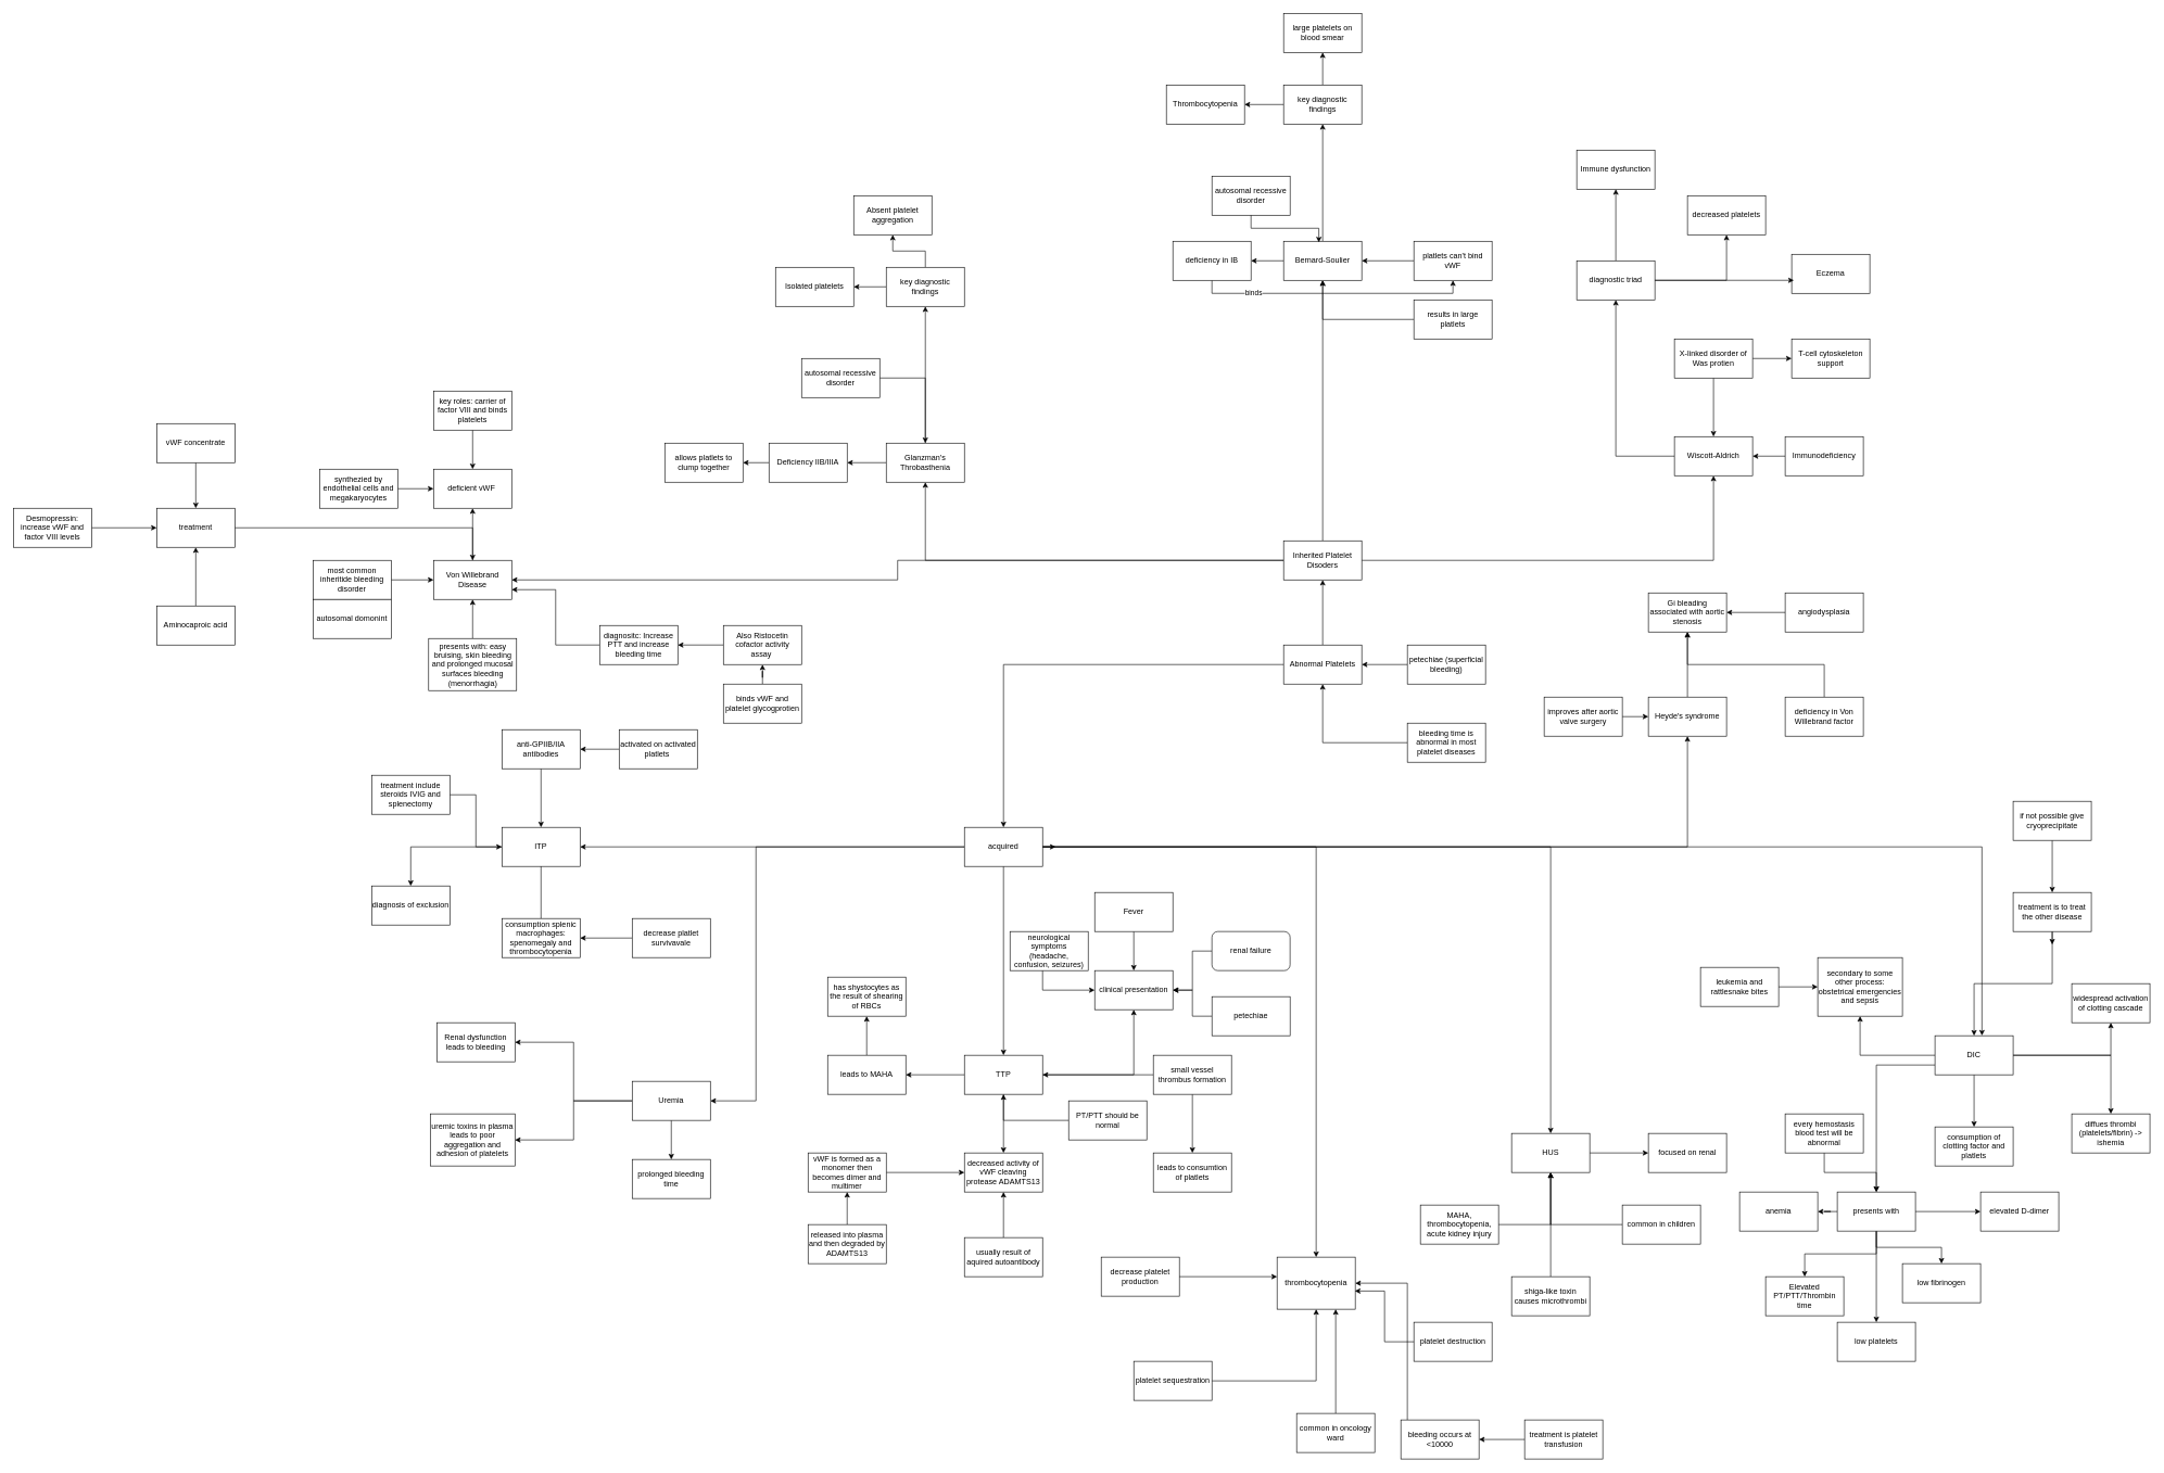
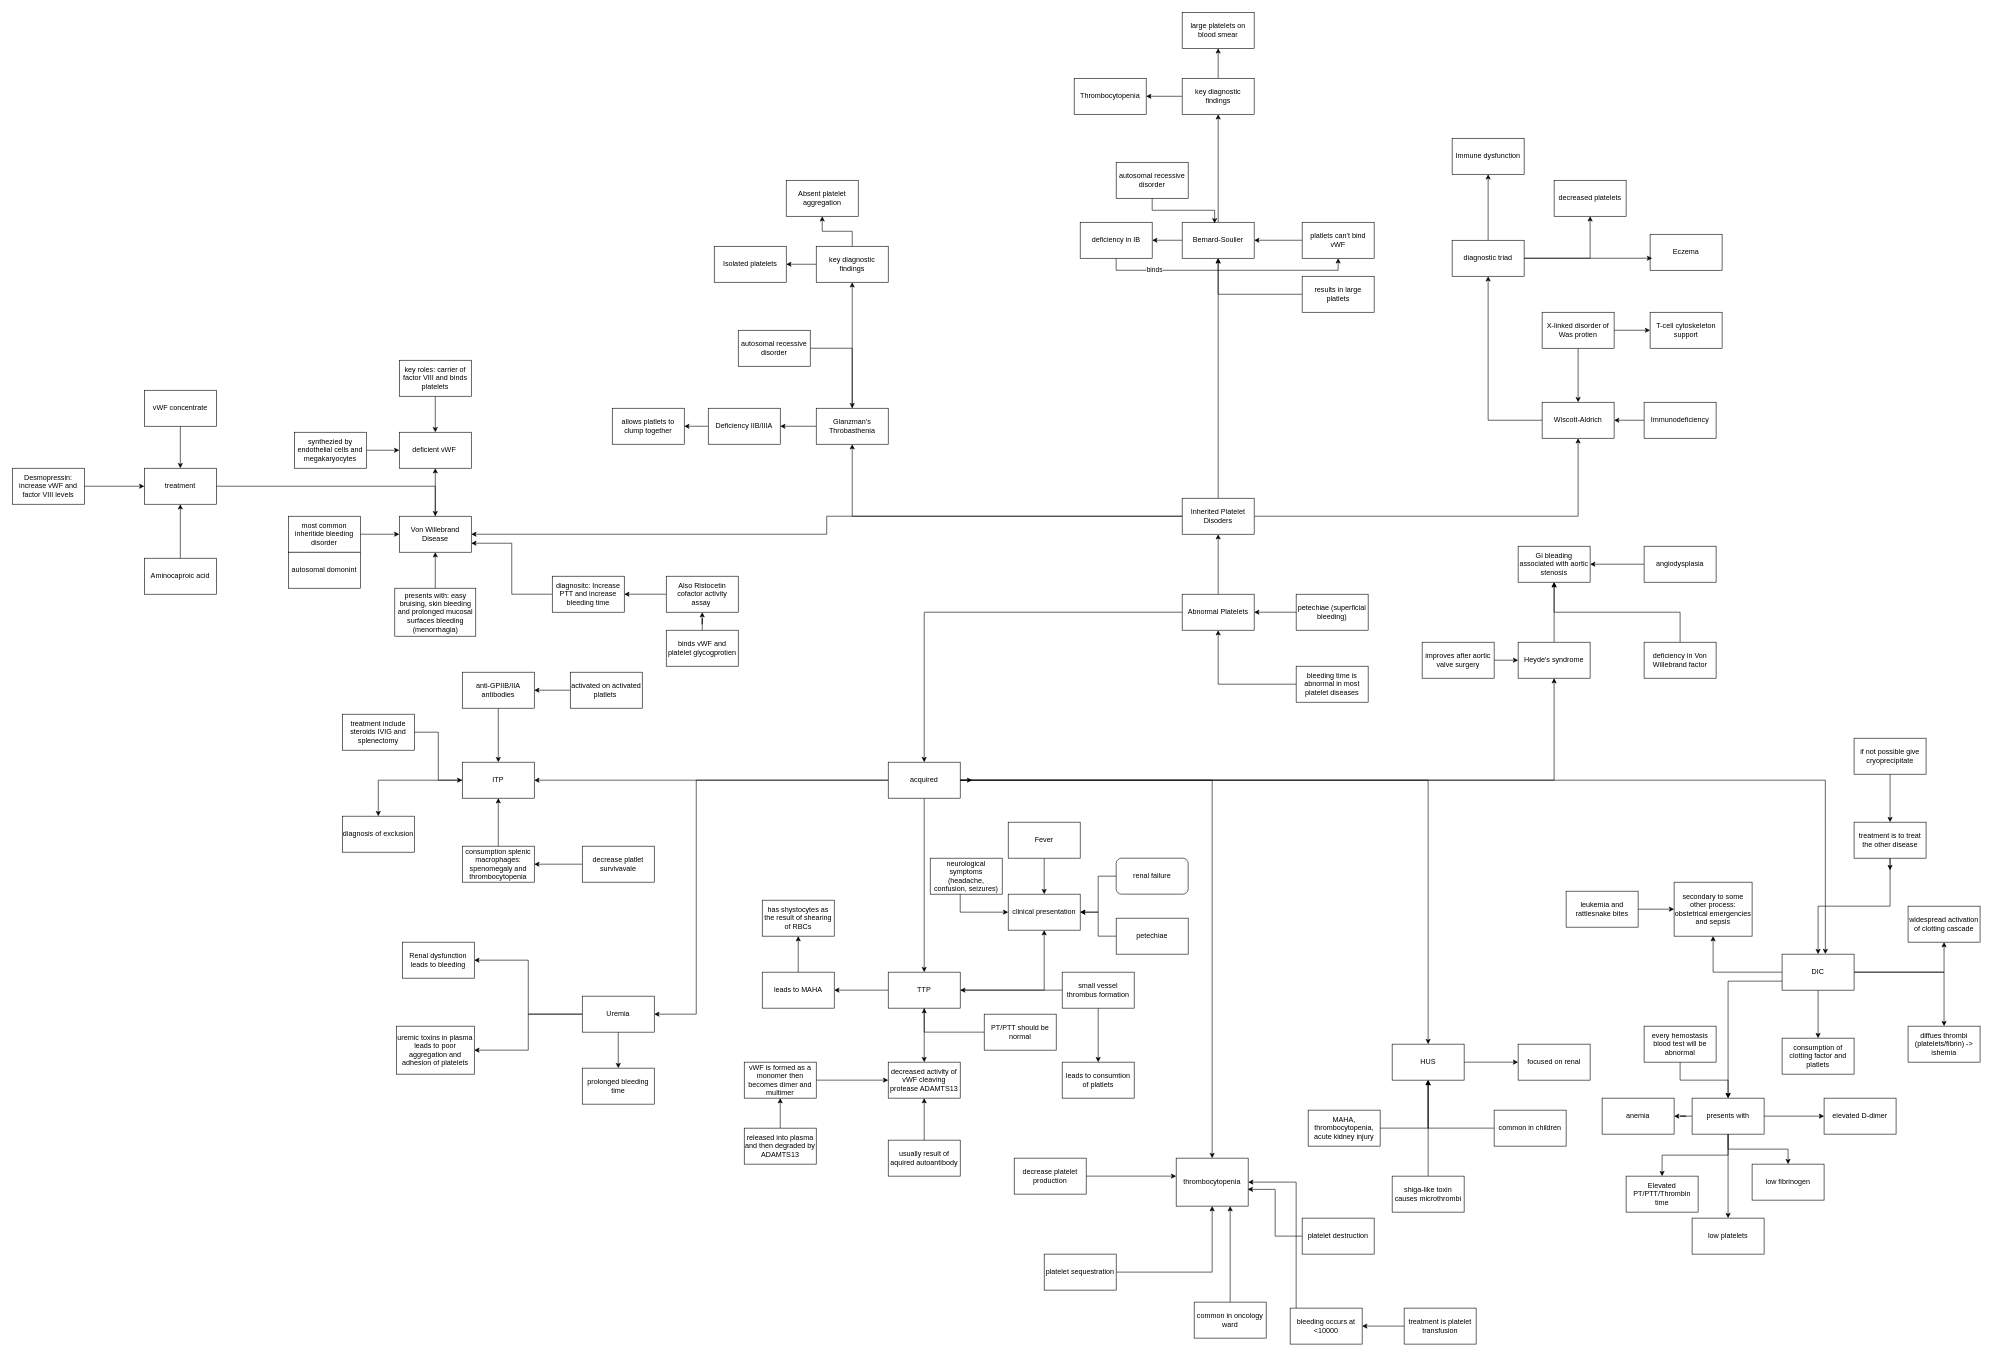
- <mxCell id="71" value="" style="edgeStyle=orthogonalEdgeStyle;rounded=0;orthogonalLoop=1;jettySize=auto;html=1;endArrow=none;" edge="1" parent="1" source="72" target="68"><mxGeometry relative="1" as="geometry" /></mxCell>
+ <mxCell id="71" value="" style="edgeStyle=orthogonalEdgeStyle;rounded=0;orthogonalLoop=1;jettySize=auto;html=1;" edge="1" parent="1" source="72" target="68"><mxGeometry relative="1" as="geometry" /></mxCell>
